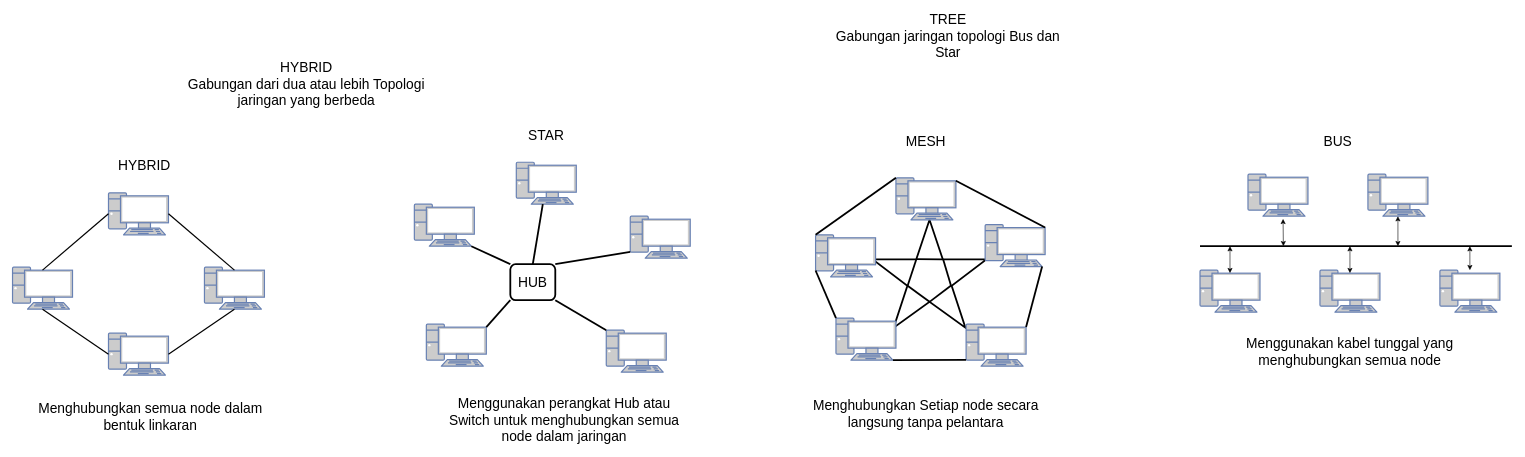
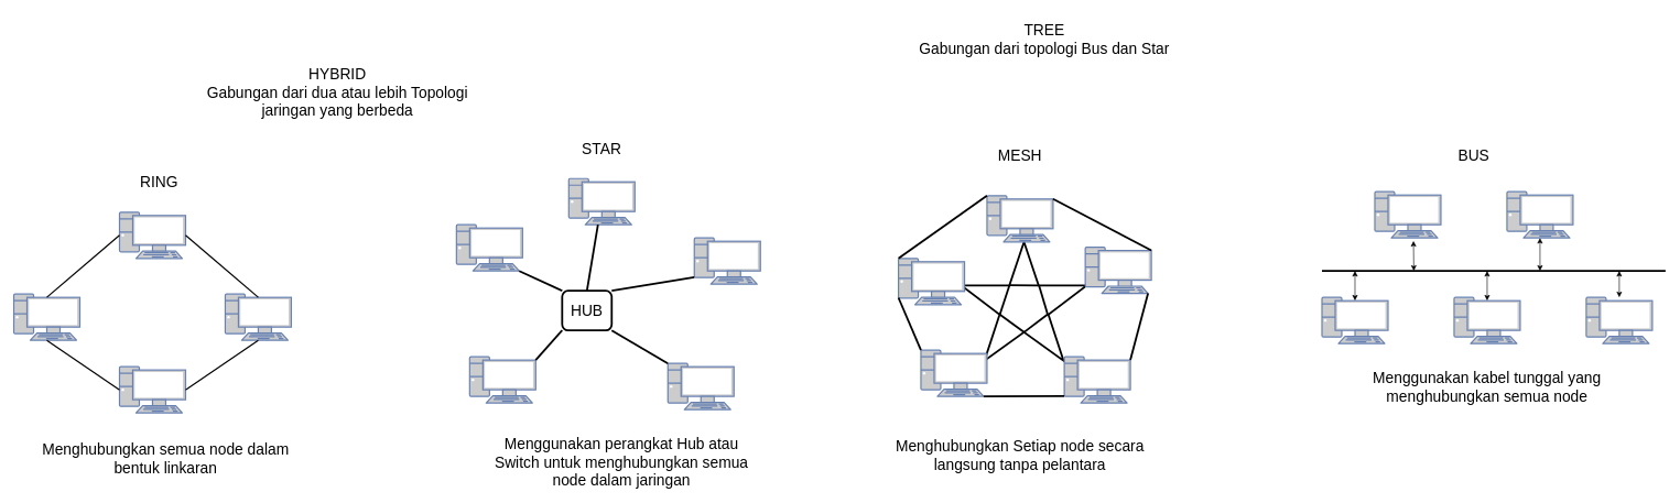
- <mxCell id="47" value="TREE&lt;br&gt;Gabungan jaringan topologi Bus dan Star" style="text;html=1;strokeColor=none;fillColor=none;align=center;verticalAlign=middle;whiteSpace=wrap;rounded=0;strokeWidth=3;fontSize=23;" parent="1" vertex="1"><mxGeometry x="1370" y="20" width="420" height="80" as="geometry" /></mxCell>
+ <mxCell id="47" value="TREE&lt;br&gt;Gabungan dari topologi Bus dan Star" style="text;html=1;strokeColor=none;fillColor=none;align=center;verticalAlign=middle;whiteSpace=wrap;rounded=0;strokeWidth=3;fontSize=23;" parent="1" vertex="1"><mxGeometry x="1370" y="20" width="420" height="80" as="geometry" /></mxCell>
- <mxCell id="57" value="HYBRID" style="text;html=1;strokeColor=none;fillColor=none;align=center;verticalAlign=middle;whiteSpace=wrap;rounded=0;strokeWidth=3;fontSize=23;" parent="1" vertex="1"><mxGeometry x="30" y="235" width="420" height="80" as="geometry" /></mxCell>
+ <mxCell id="57" value="RING" style="text;html=1;strokeColor=none;fillColor=none;align=center;verticalAlign=middle;whiteSpace=wrap;rounded=0;strokeWidth=3;fontSize=23;" parent="1" vertex="1"><mxGeometry x="30" y="235" width="420" height="80" as="geometry" /></mxCell>
